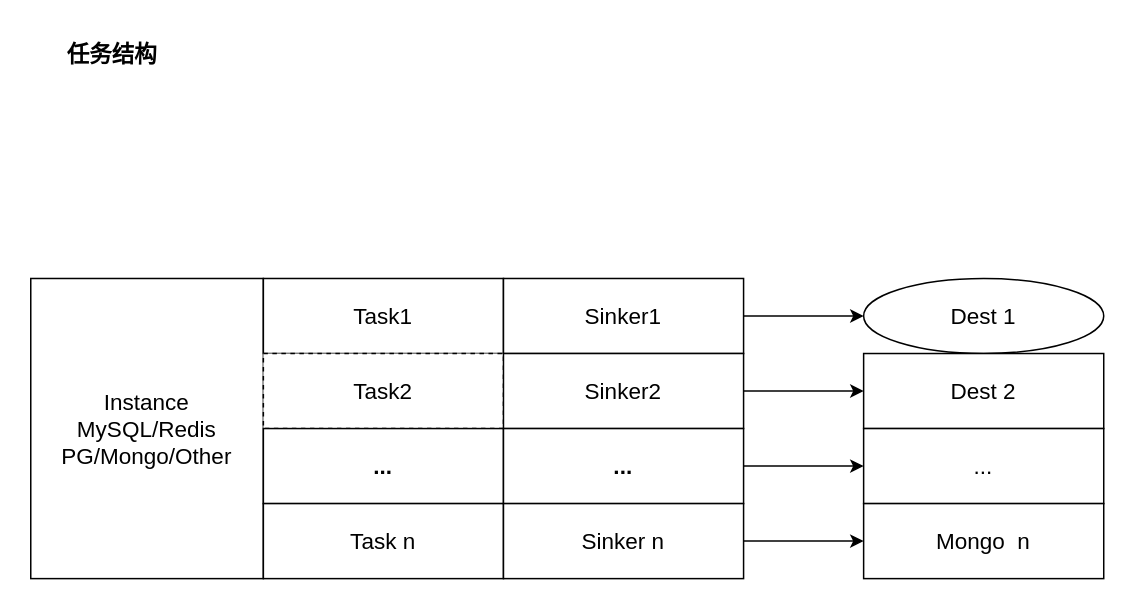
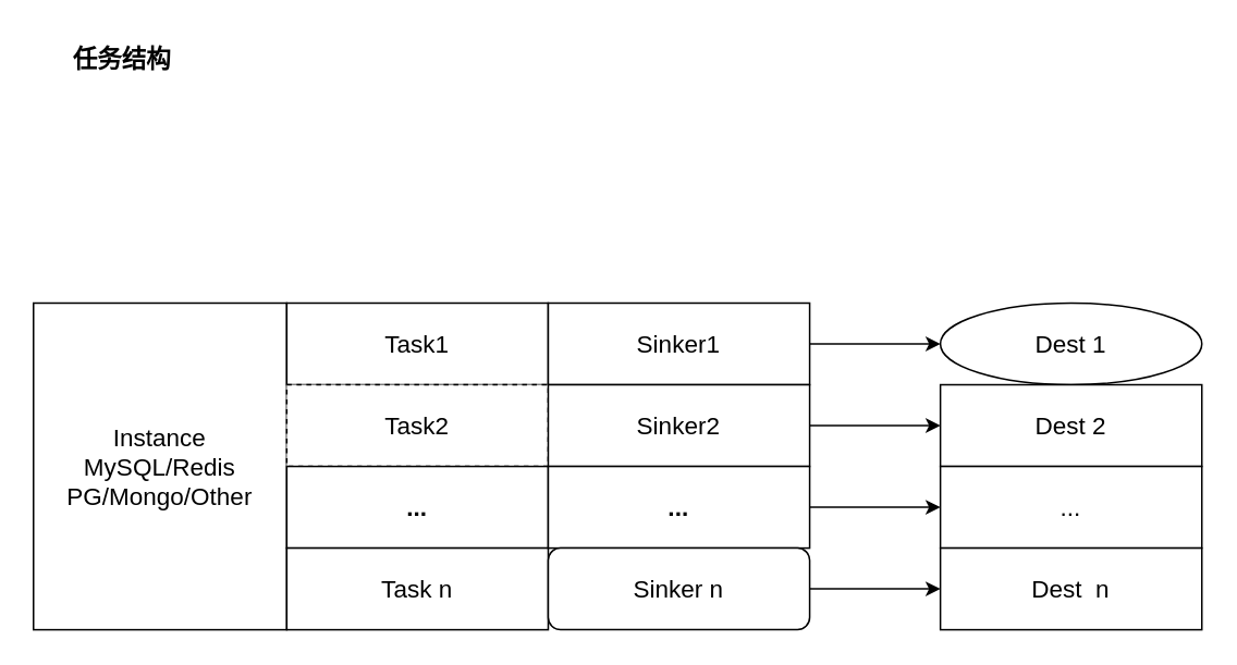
- <mxCell id="14" value="Sinker n" style="rounded=0;whiteSpace=wrap;html=1;fontSize=15;" vertex="1" parent="1"><mxGeometry x="335" y="335" width="160" height="50" as="geometry" /></mxCell>
+ <mxCell id="14" value="Sinker n" style="whiteSpace=wrap;html=1;fontSize=15;rounded=1;" vertex="1" parent="1"><mxGeometry x="335" y="335" width="160" height="50" as="geometry" /></mxCell>
- <mxCell id="18" value="Mongo&amp;nbsp; n" style="rounded=0;whiteSpace=wrap;html=1;fontSize=15;" vertex="1" parent="1"><mxGeometry x="575" y="335" width="160" height="50" as="geometry" /></mxCell>
+ <mxCell id="18" value="Dest&amp;nbsp; n" style="rounded=0;whiteSpace=wrap;html=1;fontSize=15;" vertex="1" parent="1"><mxGeometry x="575" y="335" width="160" height="50" as="geometry" /></mxCell>
